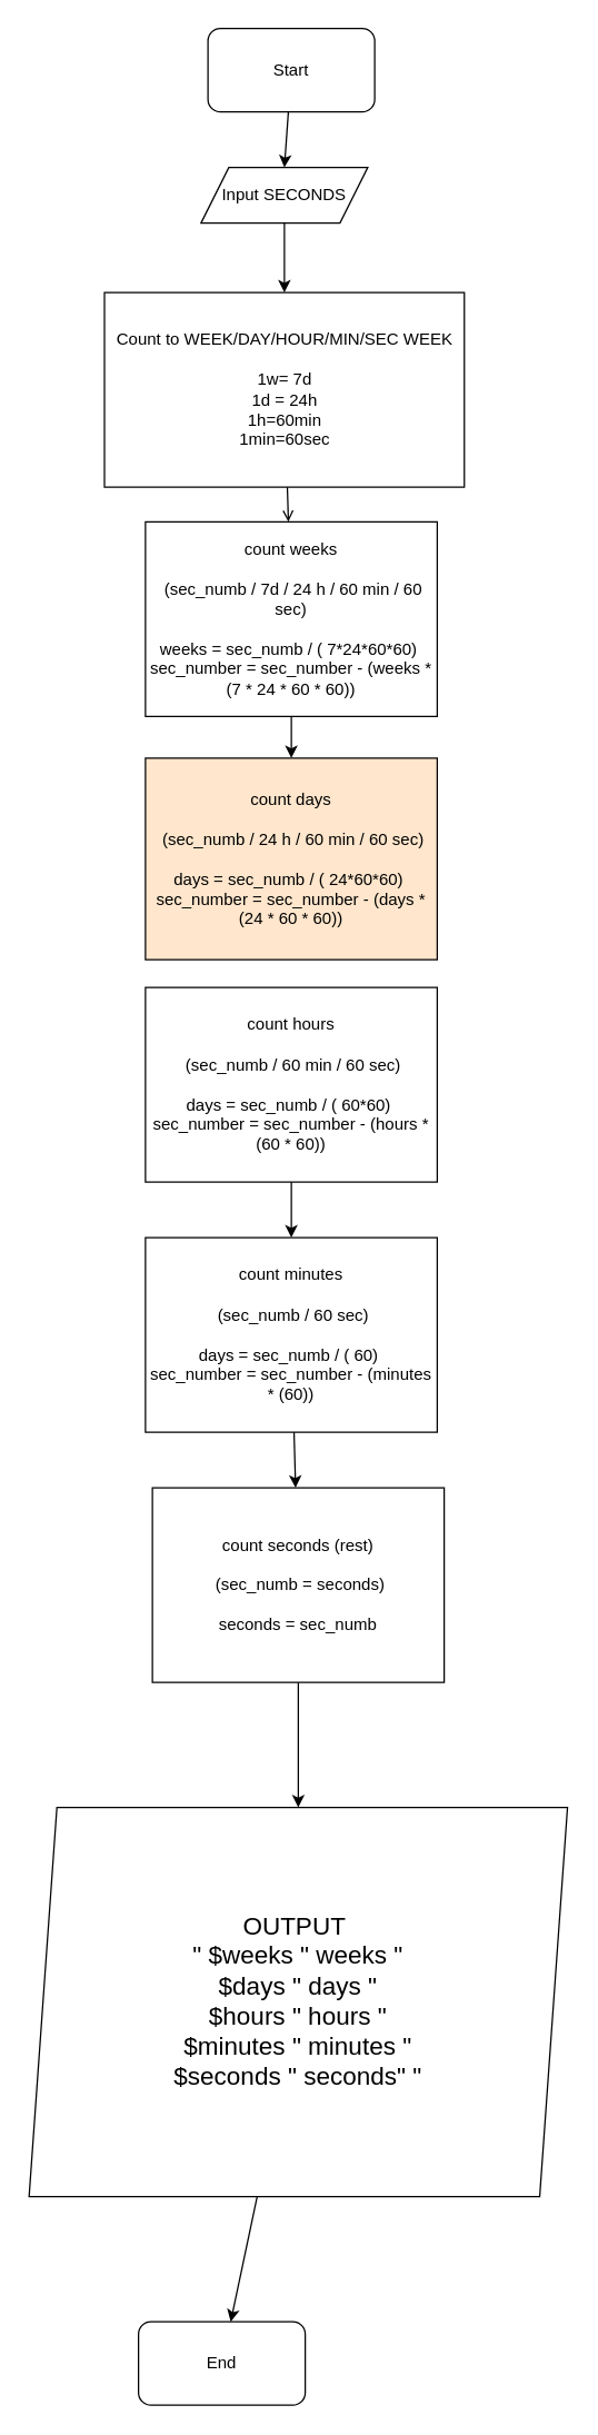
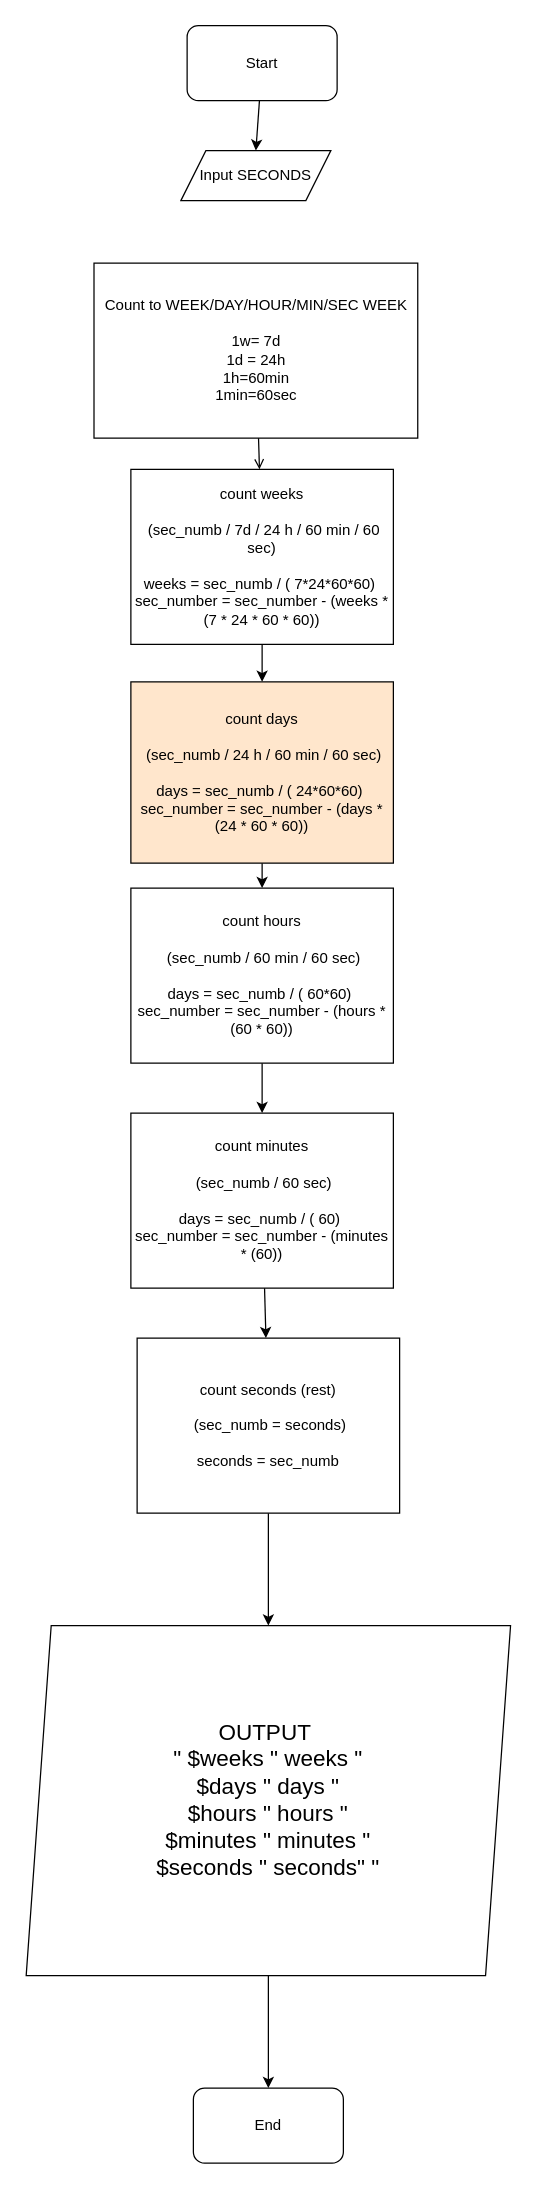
- <mxCell id="6" value="" style="edgeStyle=none;html=1;" parent="1" source="7" target="5" edge="1"><mxGeometry relative="1" as="geometry" /></mxCell>
+ <mxCell id="10" value="" style="edgeStyle=none;html=1;" parent="1" source="11" target="13" edge="1"><mxGeometry relative="1" as="geometry" /></mxCell>
- <mxCell id="20" value="End" style="rounded=1;whiteSpace=wrap;html=1;" vertex="1" parent="1"><mxGeometry x="99" y="1670" width="120" height="60" as="geometry" /></mxCell>
+ <mxCell id="20" value="End" style="rounded=1;whiteSpace=wrap;html=1;" vertex="1" parent="1"><mxGeometry x="154" y="1670" width="120" height="60" as="geometry" /></mxCell>
